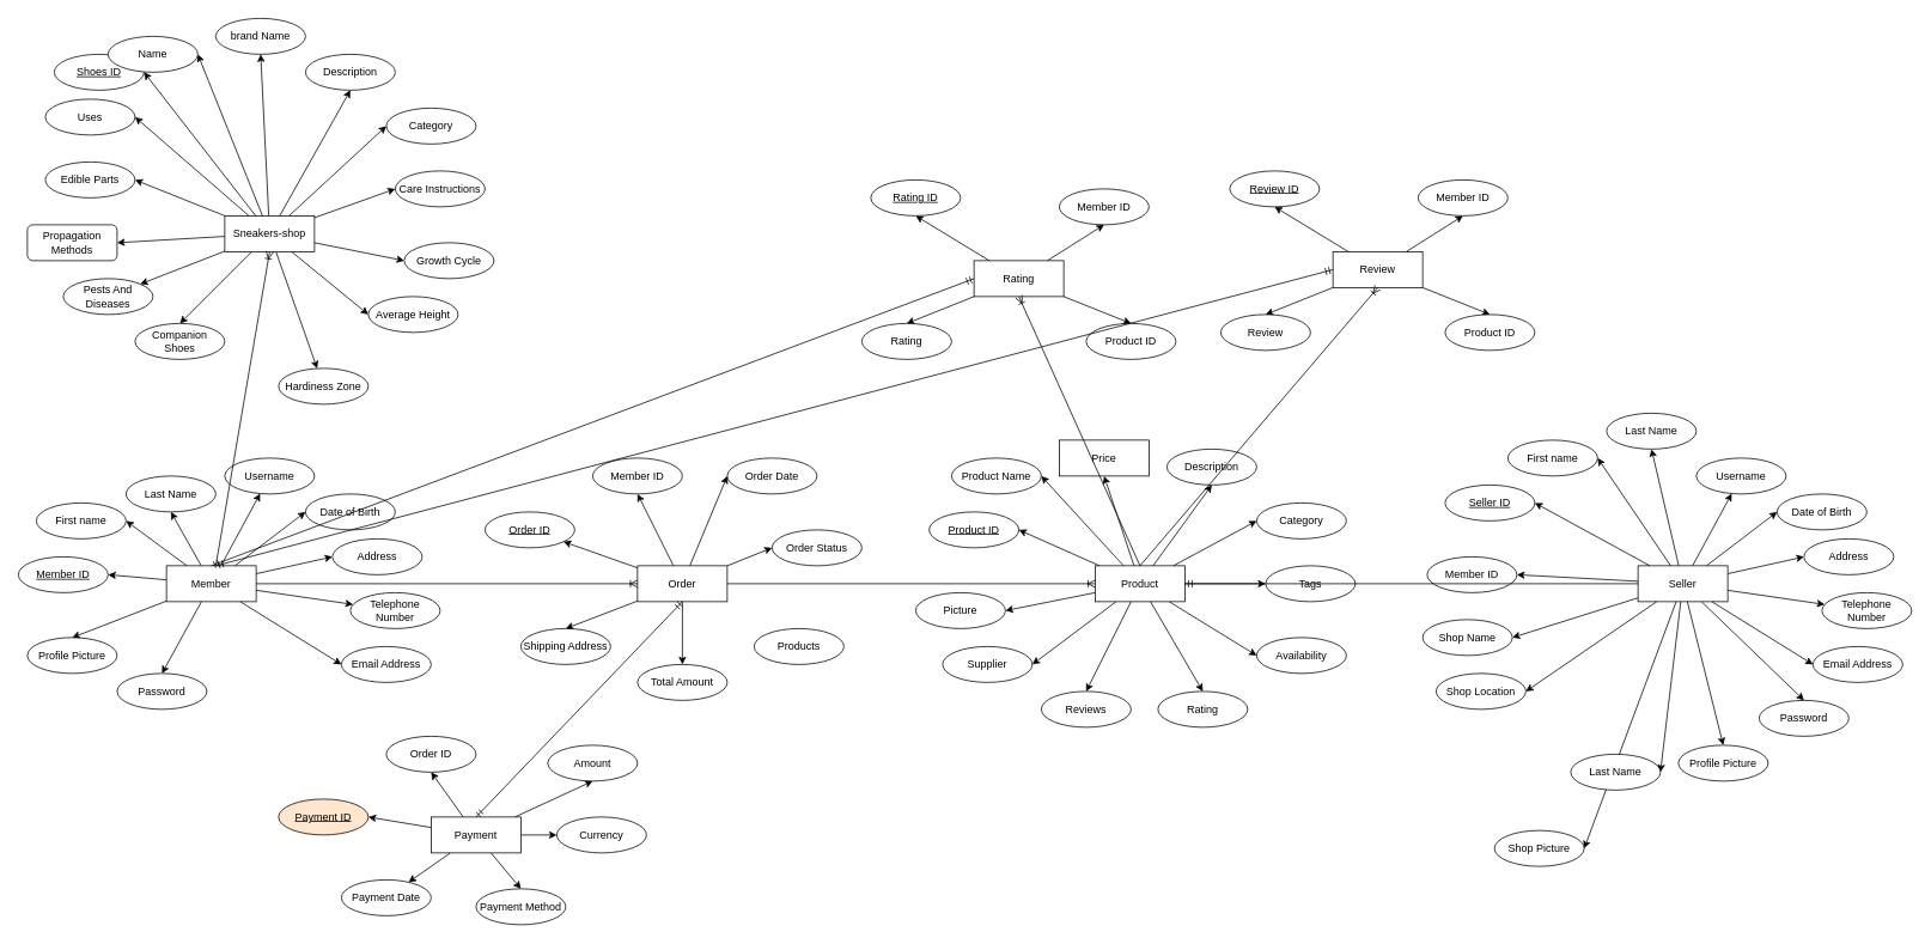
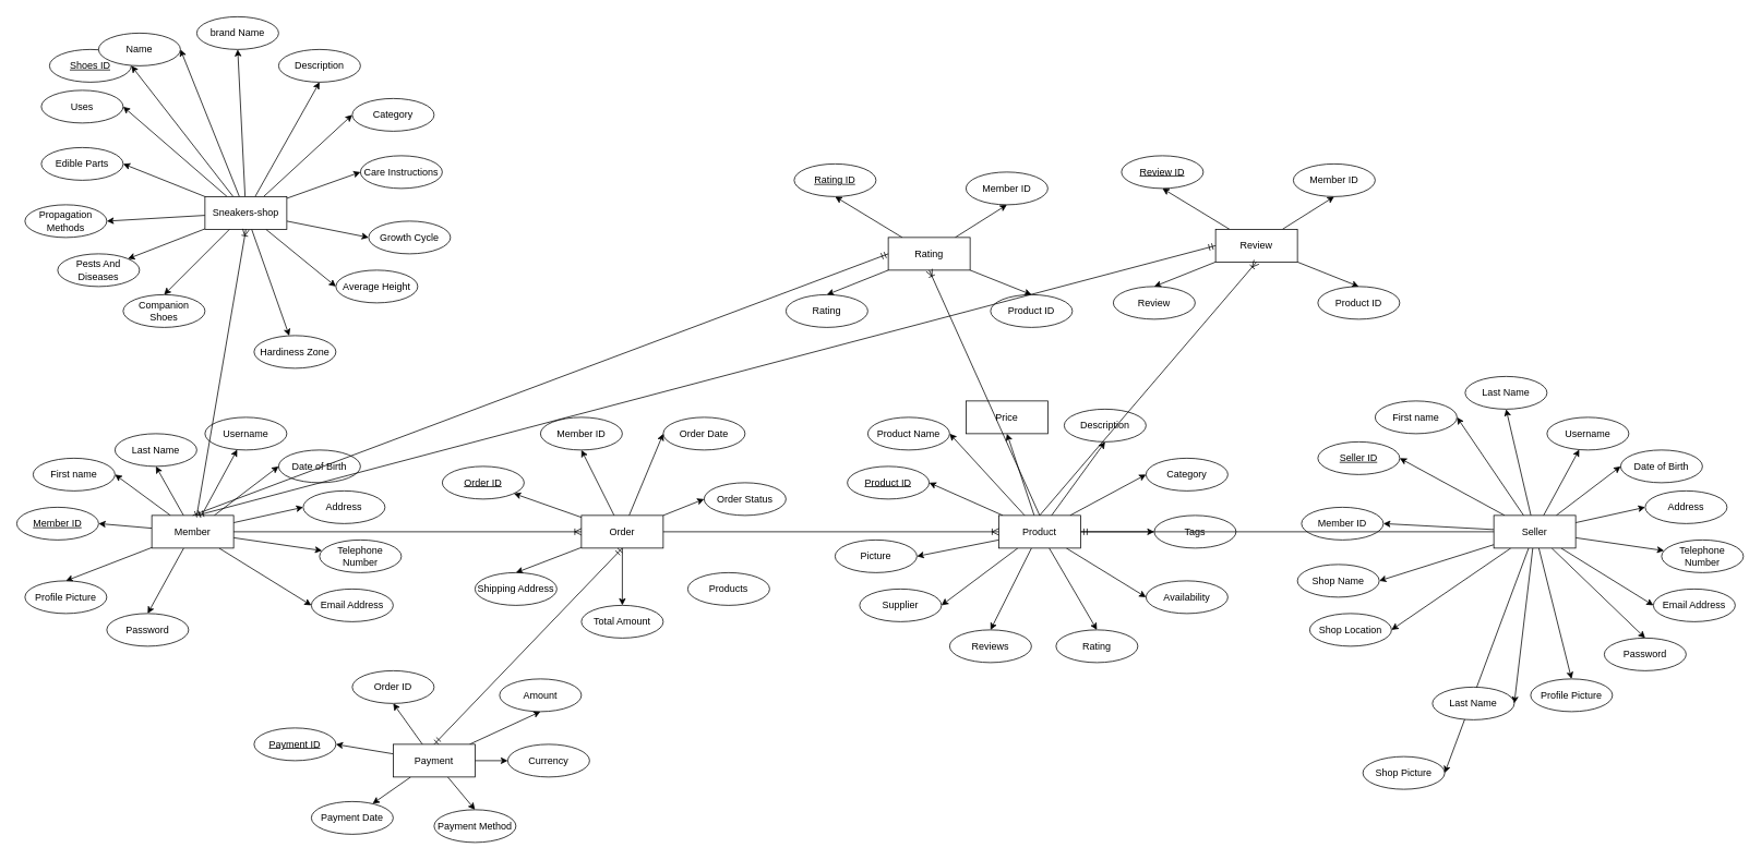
- <mxCell id="122" value="Propagation Methods" style="whiteSpace=wrap;html=1;align=center;rounded=1;" parent="1" vertex="1"><mxGeometry x="30" y="250" width="100" height="40" as="geometry" /></mxCell>
+ <mxCell id="122" value="Propagation Methods" style="ellipse;whiteSpace=wrap;html=1;align=center;" parent="1" vertex="1"><mxGeometry x="30" y="250" width="100" height="40" as="geometry" /></mxCell>
- <mxCell id="70" value="Payment ID" style="ellipse;whiteSpace=wrap;html=1;align=center;fontStyle=4;labelBackgroundColor=none;fillColor=#ffe6cc;" parent="1" vertex="1"><mxGeometry x="310" y="890" width="100" height="40" as="geometry" /></mxCell>
+ <mxCell id="70" value="Payment ID" style="ellipse;whiteSpace=wrap;html=1;align=center;fontStyle=4;labelBackgroundColor=none;" parent="1" vertex="1"><mxGeometry x="310" y="890" width="100" height="40" as="geometry" /></mxCell>
